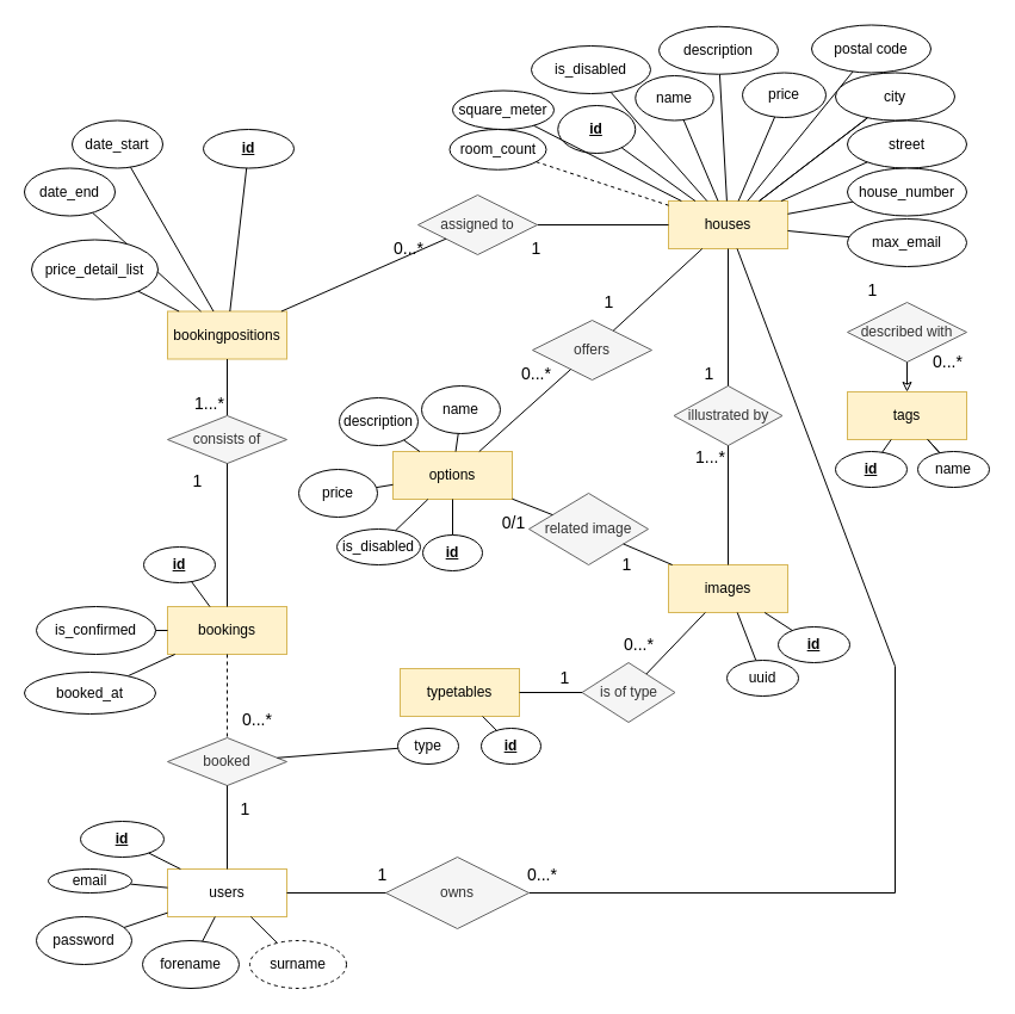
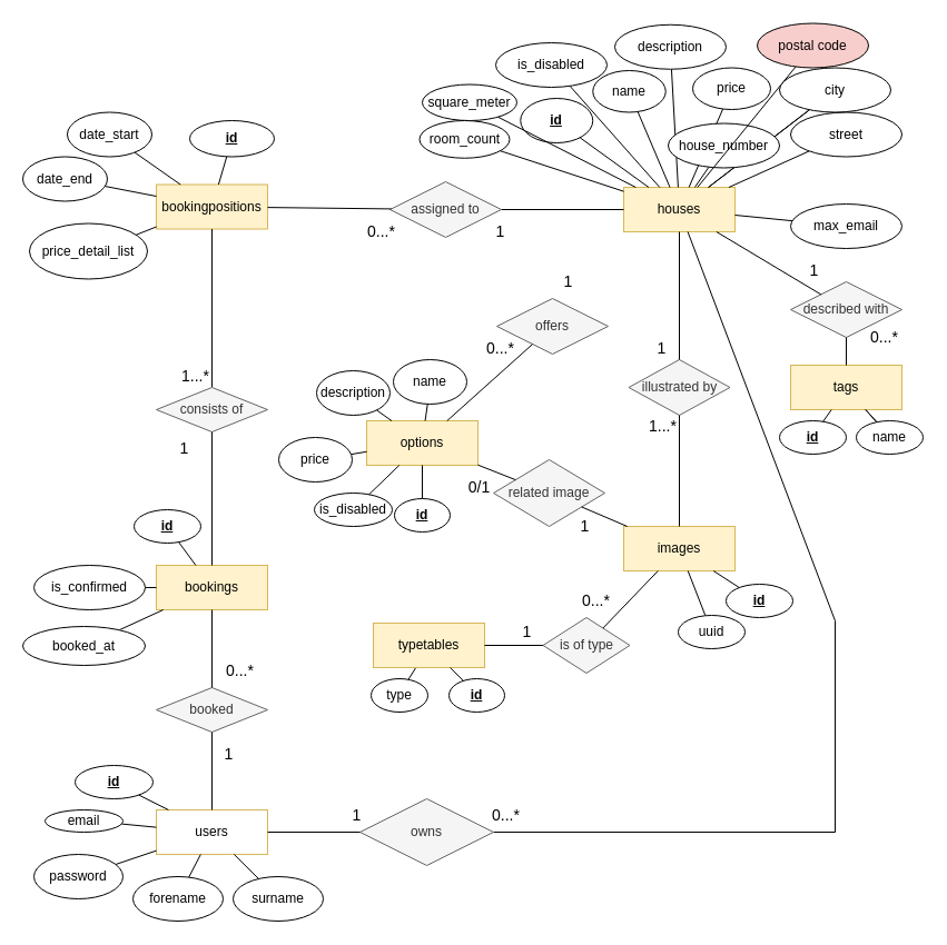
- <mxCell id="40" value="postal code" style="ellipse;whiteSpace=wrap;html=1;align=center;" parent="1" vertex="1"><mxGeometry x="680" y="20.5" width="100" height="40" as="geometry" /></mxCell>
+ <mxCell id="40" value="postal code" style="ellipse;whiteSpace=wrap;html=1;align=center;fillColor=#f8cecc;" parent="1" vertex="1"><mxGeometry x="680" y="20.5" width="100" height="40" as="geometry" /></mxCell>
- <mxCell id="125" style="rounded=0;orthogonalLoop=1;jettySize=auto;html=1;endArrow=none;endFill=0;dashed=1;" parent="1" source="126" target="21" edge="1"><mxGeometry relative="1" as="geometry"><mxPoint x="446" y="241.75" as="targetPoint" /></mxGeometry></mxCell>
+ <mxCell id="125" style="rounded=0;orthogonalLoop=1;jettySize=auto;html=1;endArrow=none;endFill=0;" parent="1" source="126" target="21" edge="1"><mxGeometry relative="1" as="geometry"><mxPoint x="446" y="241.75" as="targetPoint" /></mxGeometry></mxCell>
- <mxCell id="38" value="house_number" style="ellipse;whiteSpace=wrap;html=1;align=center;" parent="1" vertex="1"><mxGeometry x="710" y="140.5" width="100" height="40" as="geometry" /></mxCell>
+ <mxCell id="38" value="house_number" style="ellipse;whiteSpace=wrap;html=1;align=center;" parent="1" vertex="1"><mxGeometry x="600" y="110.5" width="100" height="40" as="geometry" /></mxCell>
+ <mxCell id="48" style="rounded=0;orthogonalLoop=1;jettySize=auto;html=1;endArrow=none;endFill=0;" parent="1" source="47" target="21" edge="1"><mxGeometry relative="1" as="geometry"><mxPoint x="504.5" y="430" as="sourcePoint" /><mxPoint x="515.5" y="328" as="targetPoint" /></mxGeometry></mxCell>
- <mxCell id="118" style="rounded=0;orthogonalLoop=1;jettySize=auto;html=1;endArrow=none;endFill=0;" parent="1" source="21" target="116" edge="1"><mxGeometry relative="1" as="geometry"><mxPoint x="268" y="190" as="sourcePoint" /><mxPoint x="383" y="207" as="targetPoint" /></mxGeometry></mxCell>
- <mxCell id="18" value="bookingpositions" style="whiteSpace=wrap;html=1;align=center;fillColor=#fff2cc;strokeColor=#d6b656;" parent="1" vertex="1"><mxGeometry x="140" y="260.5" width="100" height="40" as="geometry" /></mxCell>
+ <mxCell id="18" value="bookingpositions" style="whiteSpace=wrap;html=1;align=center;fillColor=#fff2cc;strokeColor=#d6b656;" parent="1" vertex="1"><mxGeometry x="140" y="165.5" width="100" height="40" as="geometry" /></mxCell>
- <mxCell id="49" style="rounded=0;orthogonalLoop=1;jettySize=auto;html=1;endArrow=classic;endFill=0;" parent="1" source="47" target="13" edge="1"><mxGeometry relative="1" as="geometry"><mxPoint x="667" y="285" as="sourcePoint" /><mxPoint x="641" y="238" as="targetPoint" /></mxGeometry></mxCell>
+ <mxCell id="49" style="rounded=0;orthogonalLoop=1;jettySize=auto;html=1;endArrow=none;endFill=0;" parent="1" source="47" target="13" edge="1"><mxGeometry relative="1" as="geometry"><mxPoint x="667" y="285" as="sourcePoint" /><mxPoint x="641" y="238" as="targetPoint" /></mxGeometry></mxCell>
- <mxCell id="57" style="rounded=0;orthogonalLoop=1;jettySize=auto;html=1;endArrow=none;endFill=0;dashed=1;" parent="1" source="17" target="56" edge="1"><mxGeometry relative="1" as="geometry"><mxPoint x="190" y="358" as="sourcePoint" /><mxPoint x="228" y="282" as="targetPoint" /></mxGeometry></mxCell>
+ <mxCell id="57" style="rounded=0;orthogonalLoop=1;jettySize=auto;html=1;endArrow=none;endFill=0;" parent="1" source="17" target="56" edge="1"><mxGeometry relative="1" as="geometry"><mxPoint x="190" y="358" as="sourcePoint" /><mxPoint x="228" y="282" as="targetPoint" /></mxGeometry></mxCell>
- <mxCell id="79" style="rounded=0;orthogonalLoop=1;jettySize=auto;html=1;endArrow=none;endFill=0;" parent="1" source="80" target="56" edge="1"><mxGeometry relative="1" as="geometry" /></mxCell>
+ <mxCell id="79" style="rounded=0;orthogonalLoop=1;jettySize=auto;html=1;endArrow=none;endFill=0;" parent="1" source="80" target="83" edge="1"><mxGeometry relative="1" as="geometry" /></mxCell>
- <mxCell id="12" value="surname" style="ellipse;whiteSpace=wrap;html=1;align=center;dashed=1;" parent="1" vertex="1"><mxGeometry x="209" y="788" width="81" height="40" as="geometry" /></mxCell>
+ <mxCell id="12" value="surname" style="ellipse;whiteSpace=wrap;html=1;align=center;" parent="1" vertex="1"><mxGeometry x="209" y="788" width="81" height="40" as="geometry" /></mxCell>
